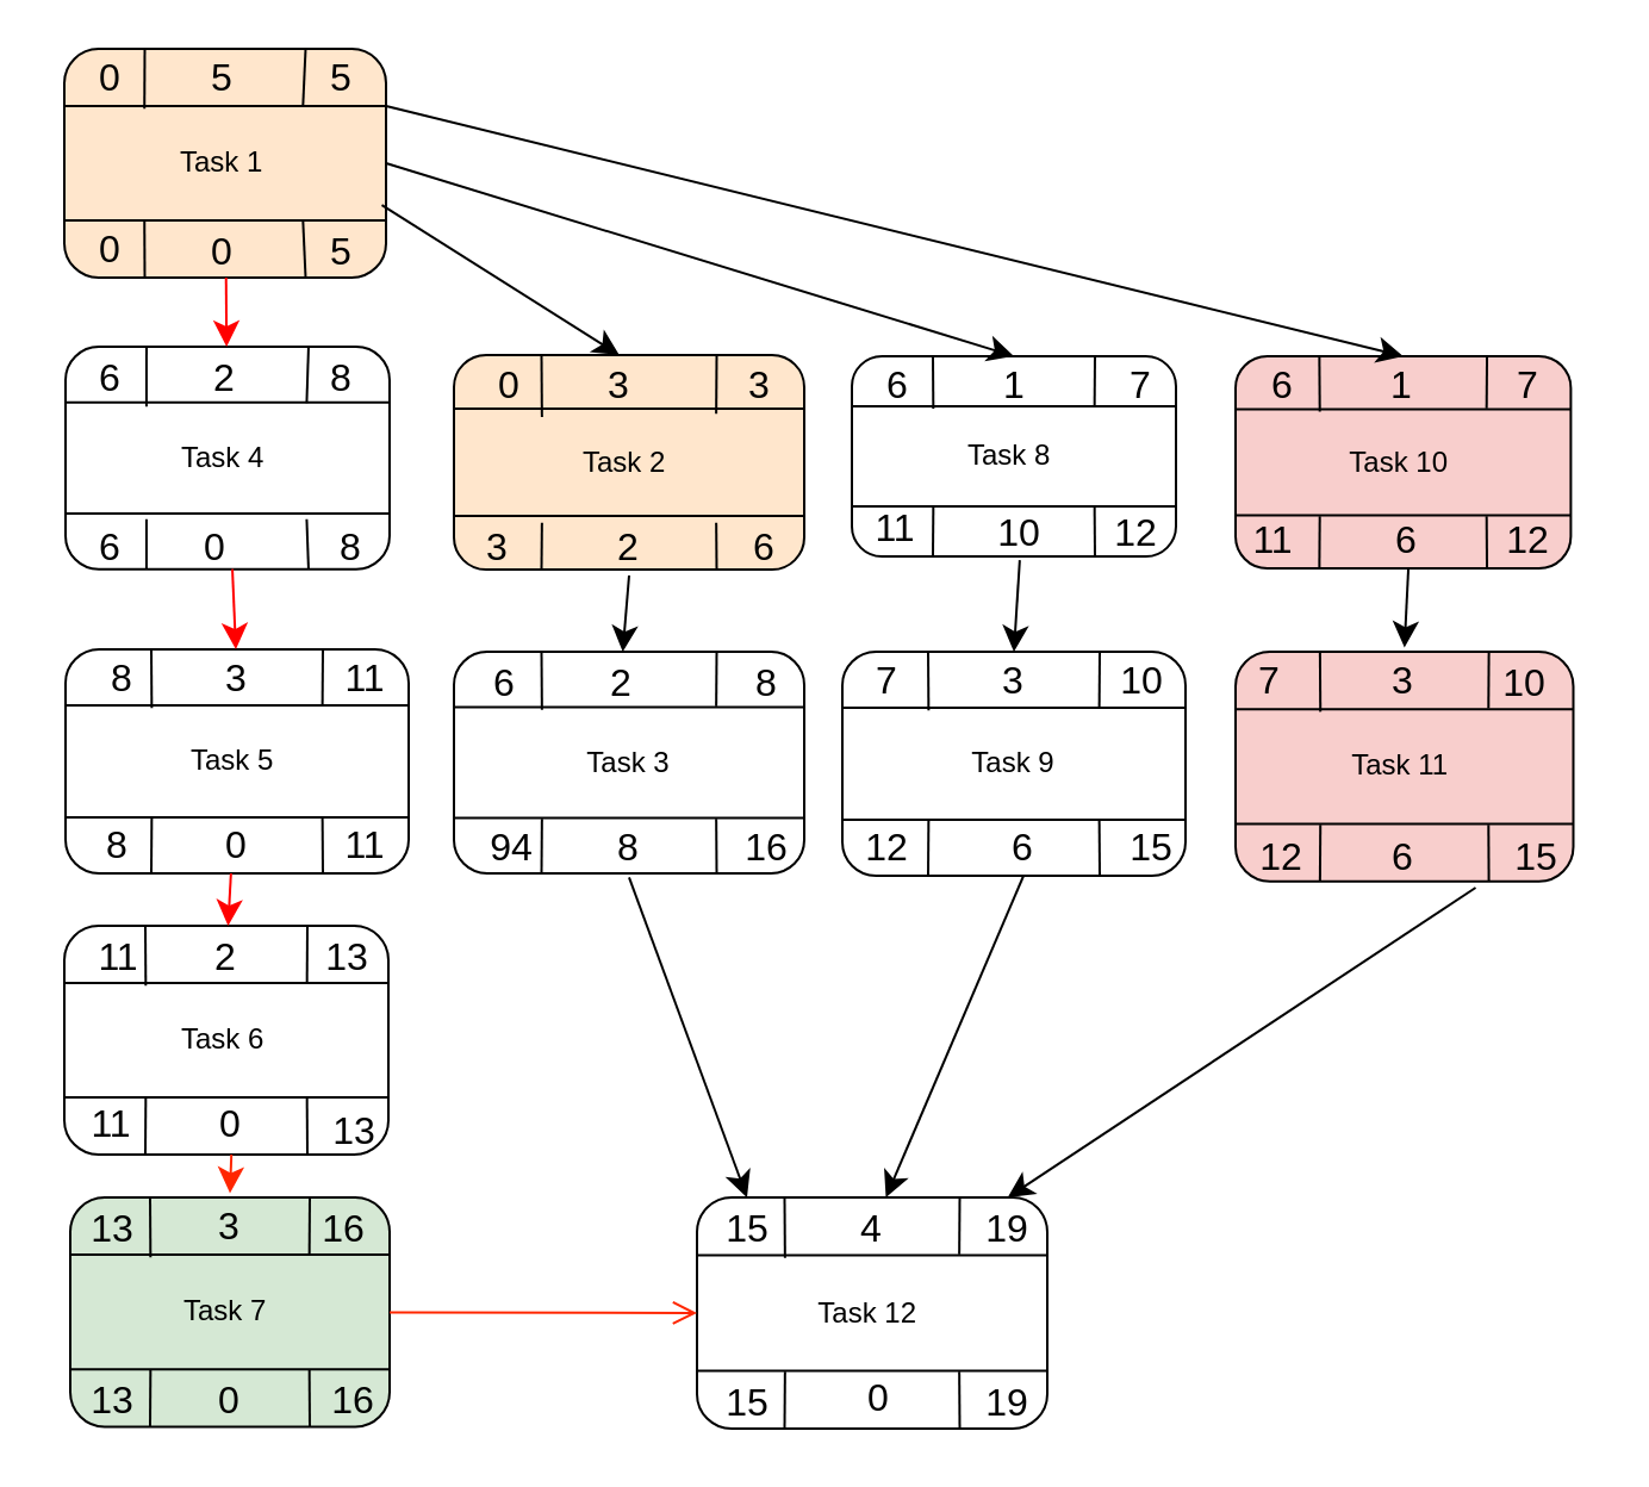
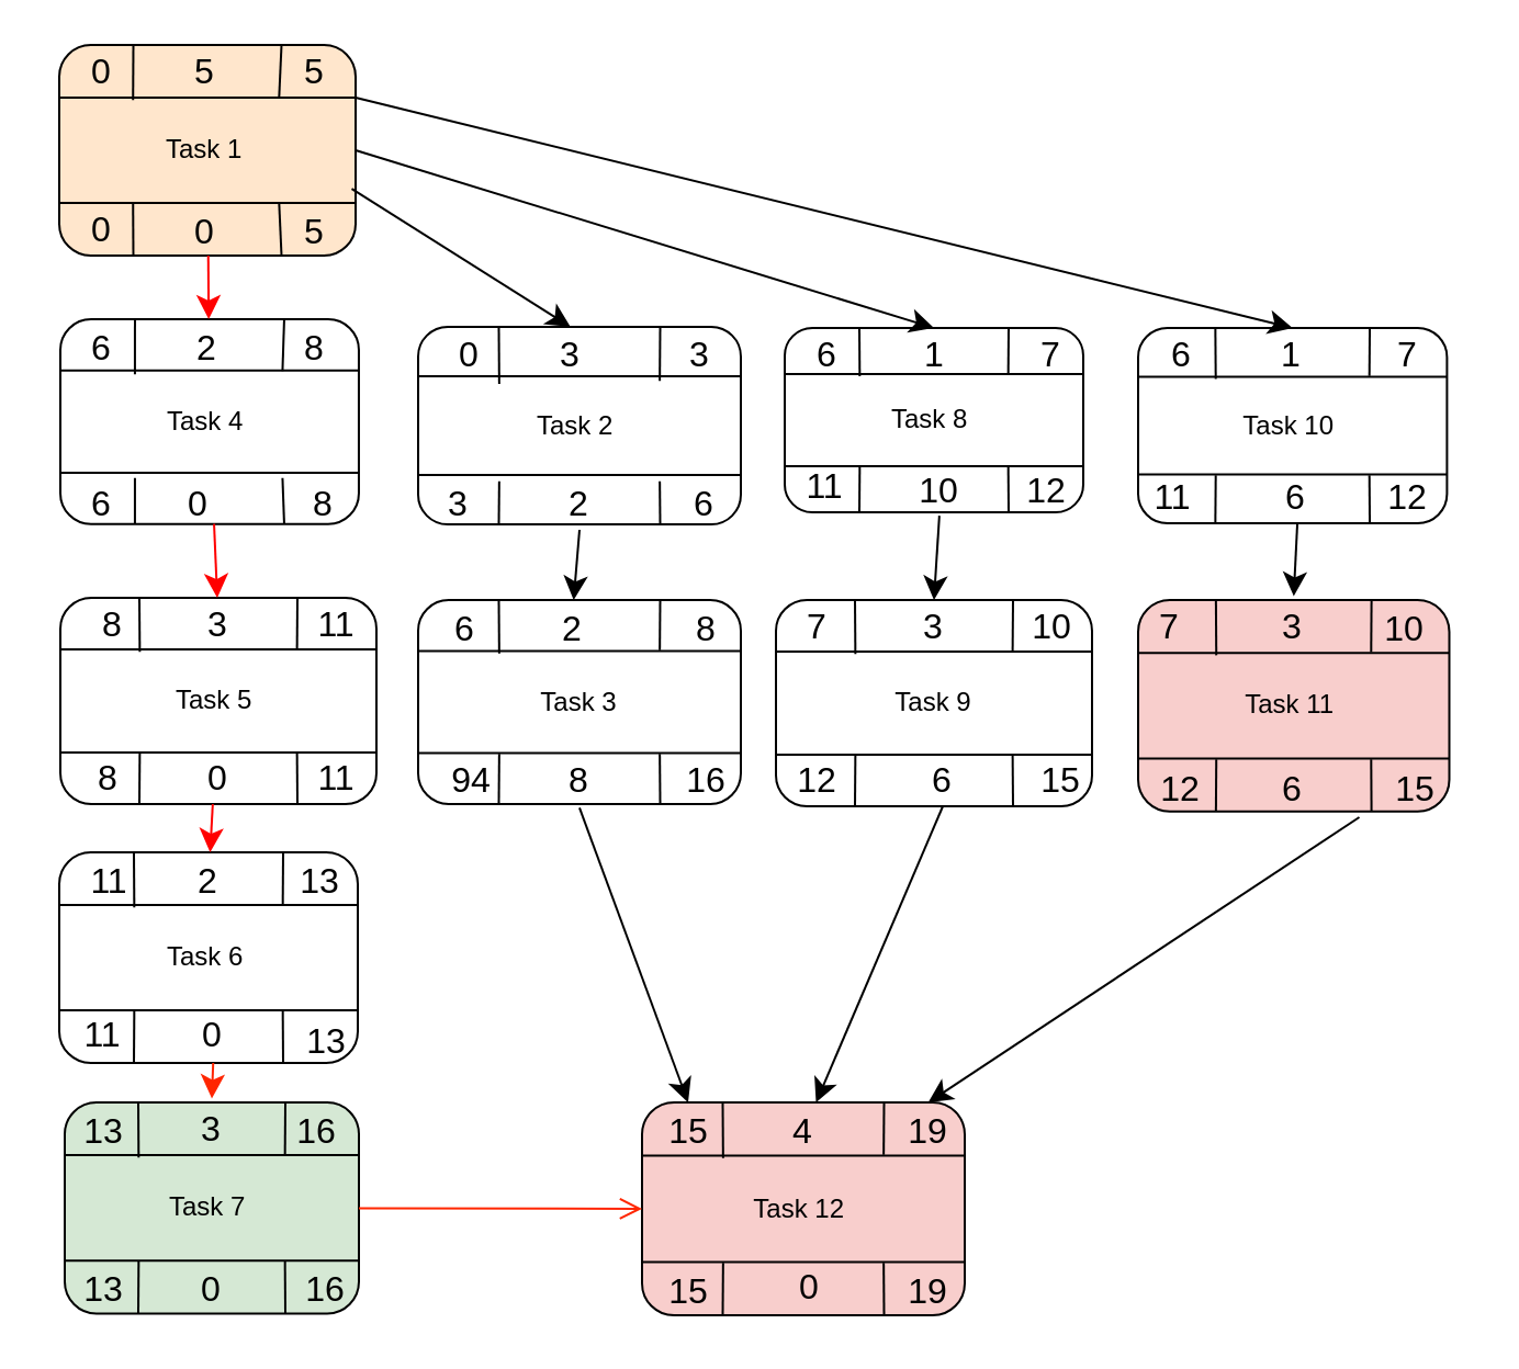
- <mxCell id="186" value="Task 2&amp;nbsp;" style="rounded=1;whiteSpace=wrap;html=1;labelBackgroundColor=none;fillColor=#ffe6cc;" vertex="1" parent="185"><mxGeometry y="-2.5" width="147" height="90" as="geometry" /></mxCell>
+ <mxCell id="186" value="Task 2&amp;nbsp;" style="rounded=1;whiteSpace=wrap;html=1;labelBackgroundColor=none;" vertex="1" parent="185"><mxGeometry y="-2.5" width="147" height="90" as="geometry" /></mxCell>
- <mxCell id="115" value="Task 10&amp;nbsp;" style="rounded=1;whiteSpace=wrap;html=1;labelBackgroundColor=none;fillColor=#f8cecc;" vertex="1" parent="114"><mxGeometry width="140.698" height="89" as="geometry" /></mxCell>
+ <mxCell id="115" value="Task 10&amp;nbsp;" style="rounded=1;whiteSpace=wrap;html=1;labelBackgroundColor=none;" vertex="1" parent="114"><mxGeometry width="140.698" height="89" as="geometry" /></mxCell>
- <mxCell id="147" value="Task 12&amp;nbsp;" style="rounded=1;whiteSpace=wrap;html=1;labelBackgroundColor=none;" vertex="1" parent="146"><mxGeometry width="147" height="97" as="geometry" /></mxCell>
+ <mxCell id="147" value="Task 12&amp;nbsp;" style="rounded=1;whiteSpace=wrap;html=1;labelBackgroundColor=none;fillColor=#f8cecc;" vertex="1" parent="146"><mxGeometry width="147" height="97" as="geometry" /></mxCell>
